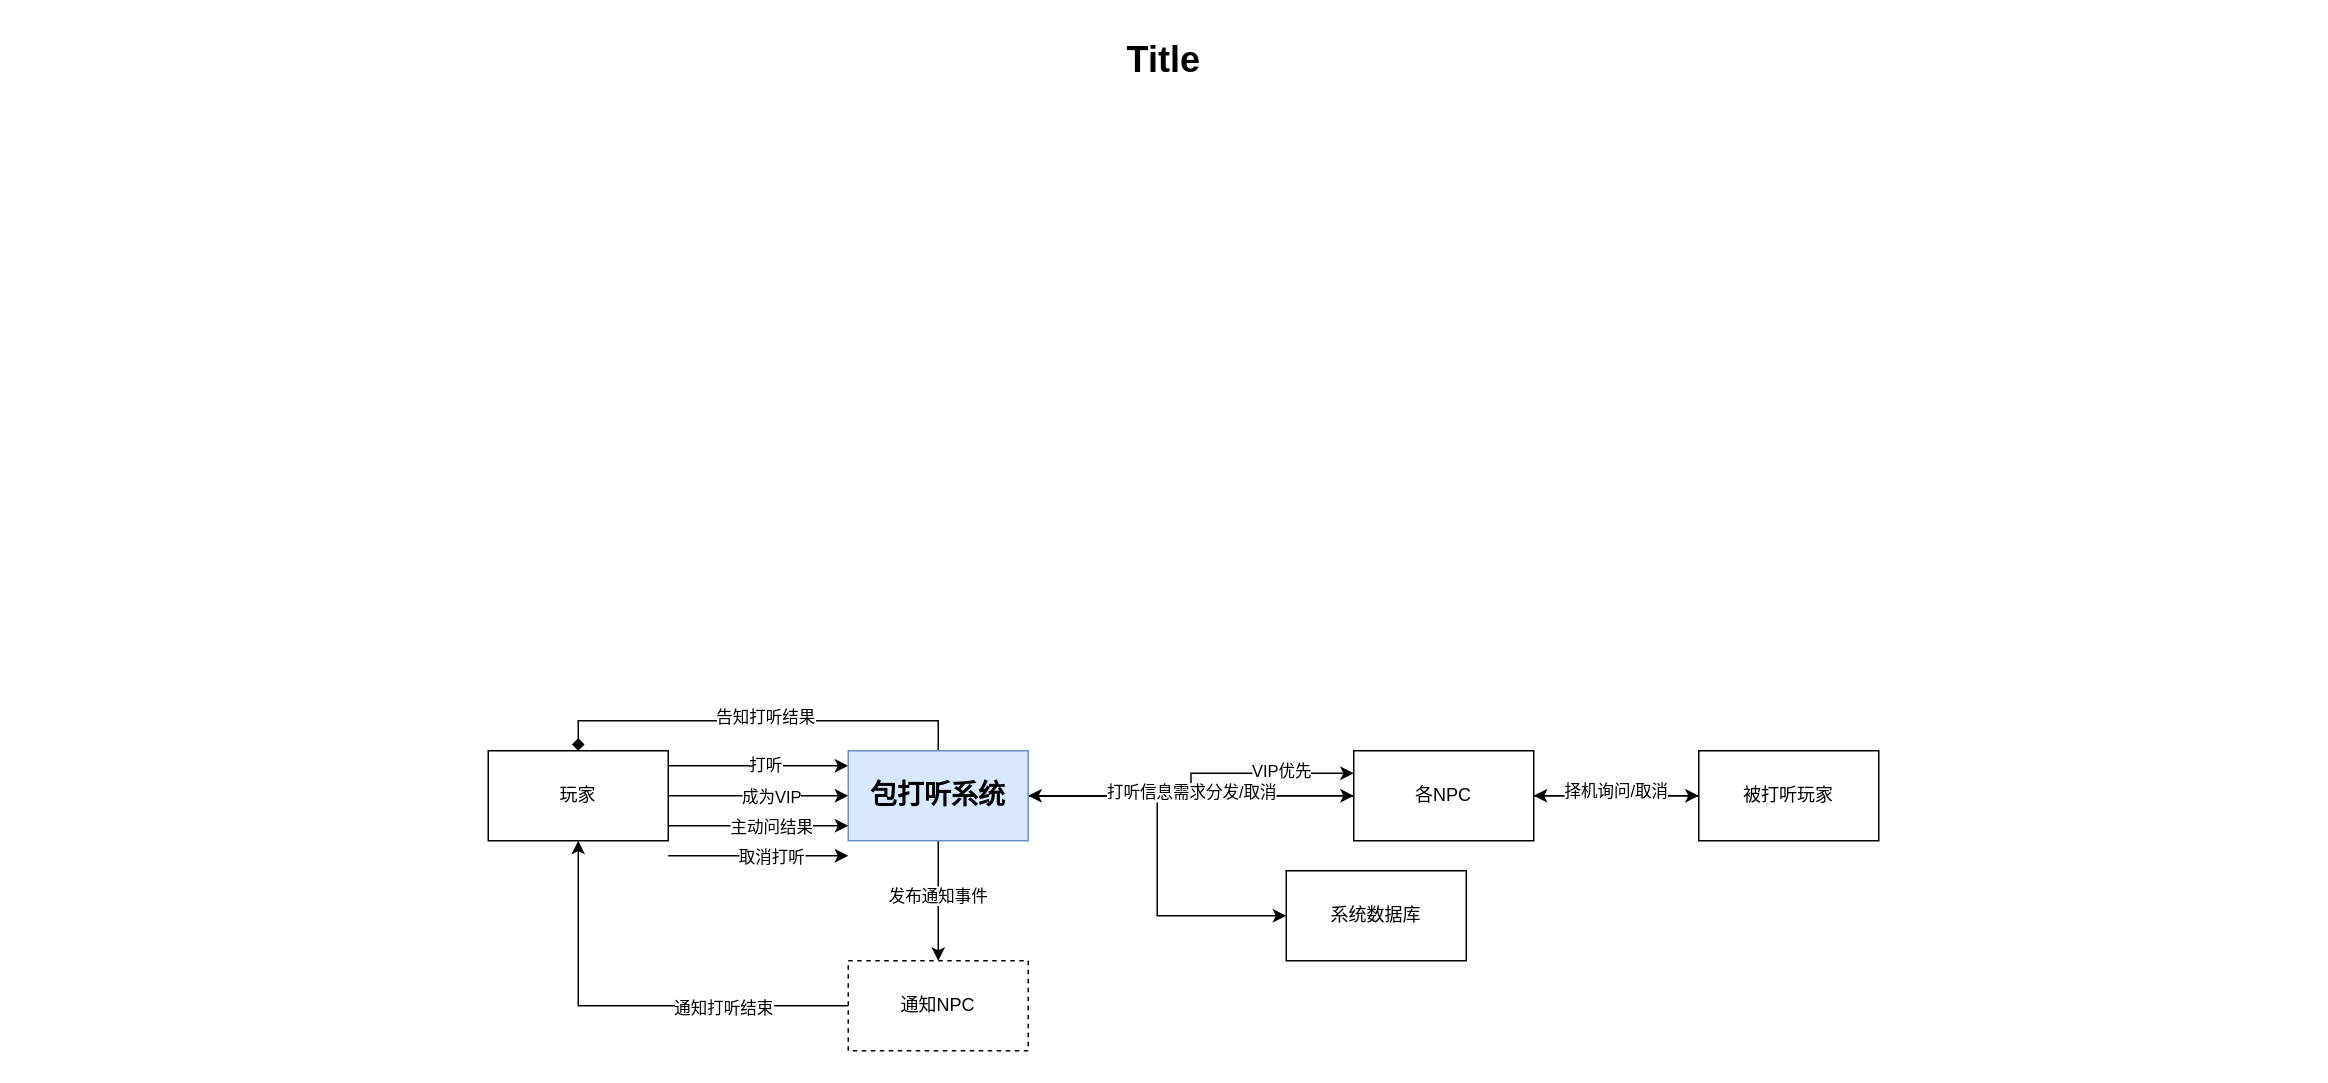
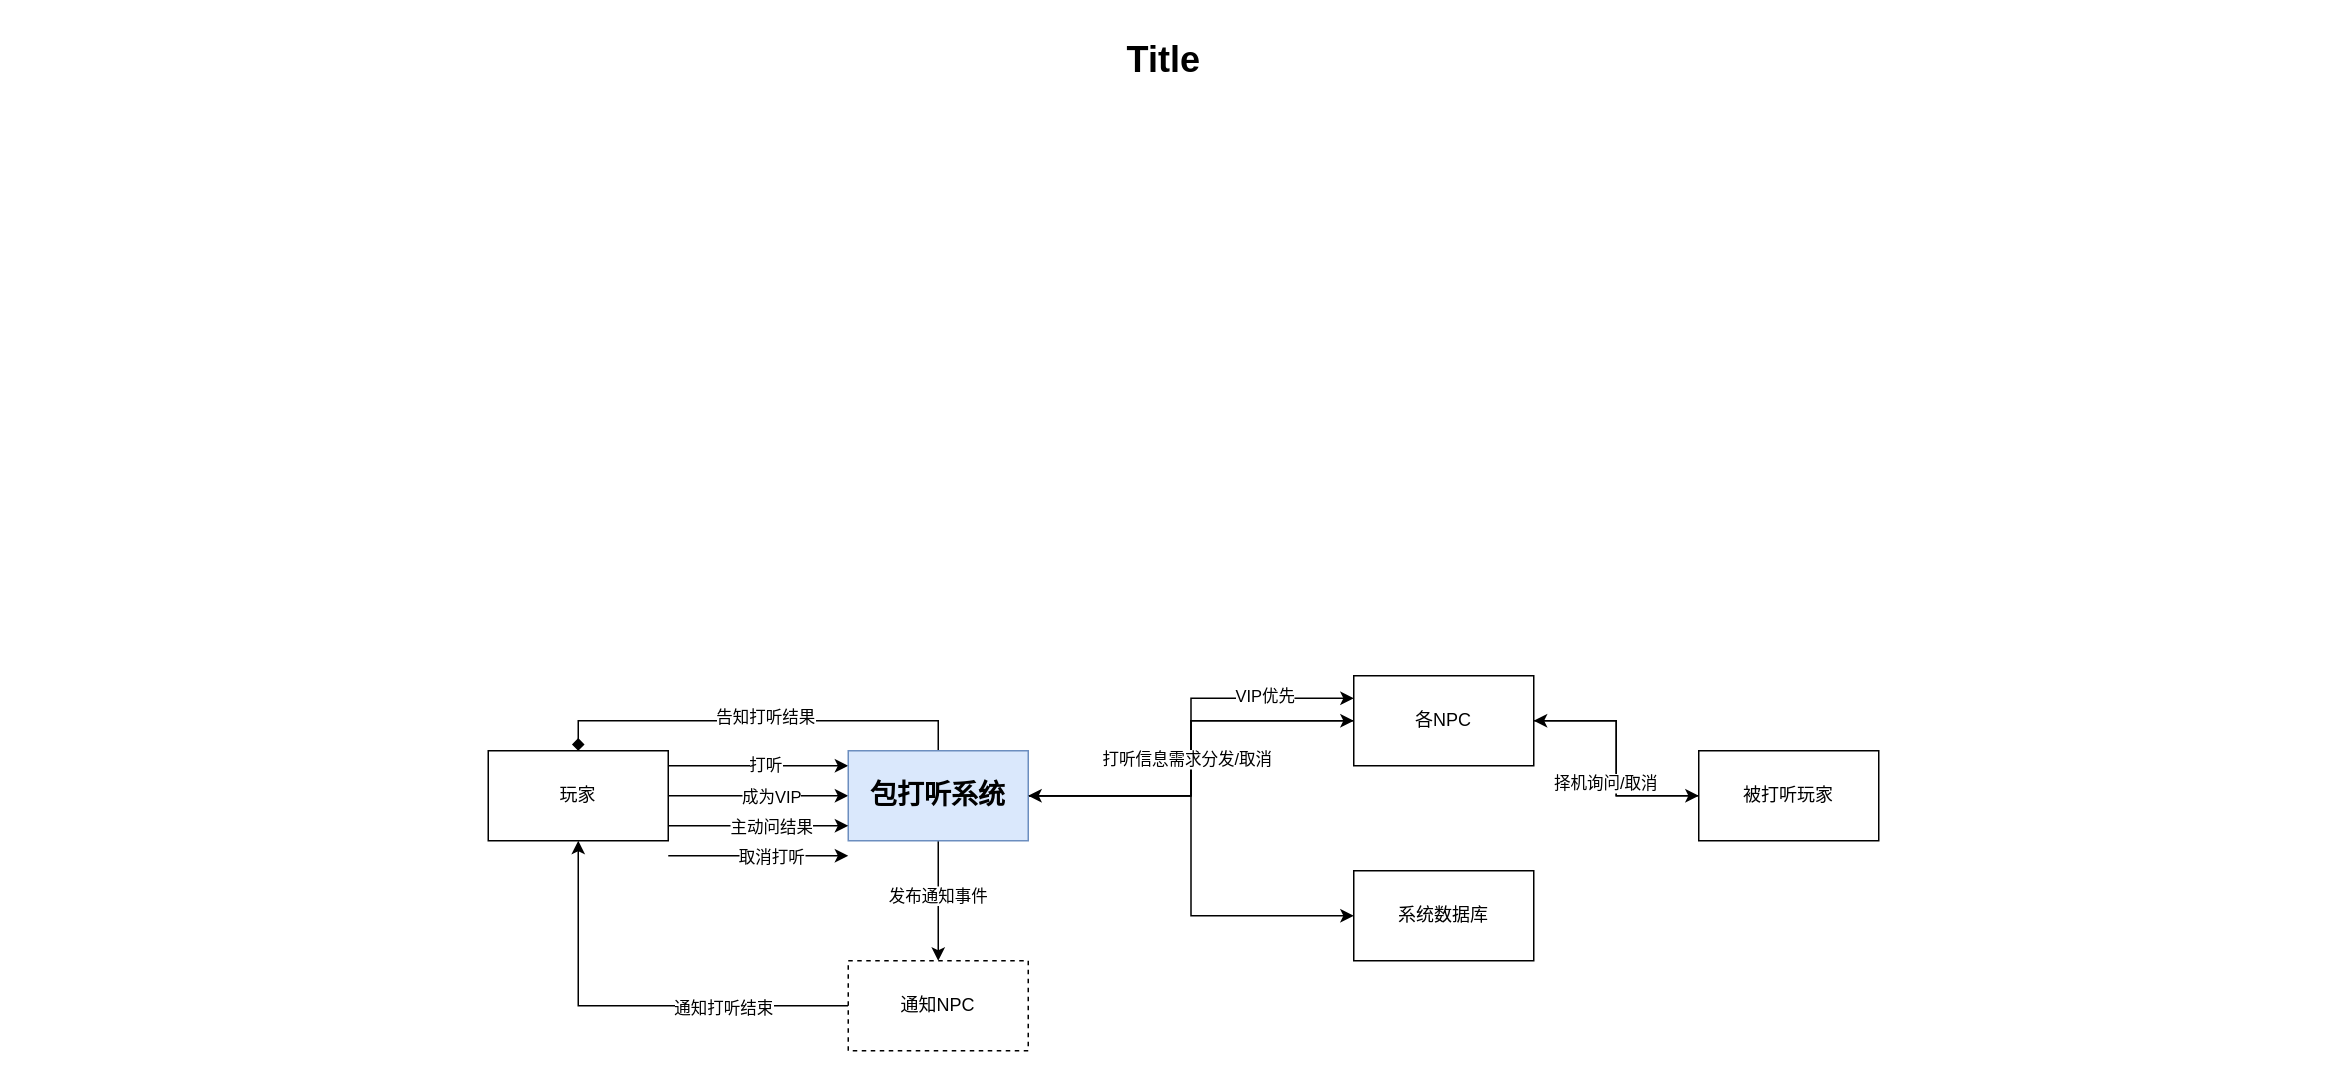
- <mxCell id="20" value="各NPC" style="whiteSpace=wrap;html=1;rounded=0;" vertex="1" parent="1"><mxGeometry x="902" y="500" width="120" height="60" as="geometry" /></mxCell>
+ <mxCell id="20" value="各NPC" style="whiteSpace=wrap;html=1;rounded=0;" vertex="1" parent="1"><mxGeometry x="902" y="450" width="120" height="60" as="geometry" /></mxCell>
- <mxCell id="27" value="系统数据库" style="whiteSpace=wrap;html=1;rounded=0;" vertex="1" parent="1"><mxGeometry x="857" y="580" width="120" height="60" as="geometry" /></mxCell>
+ <mxCell id="27" value="系统数据库" style="whiteSpace=wrap;html=1;rounded=0;" vertex="1" parent="1"><mxGeometry x="902" y="580" width="120" height="60" as="geometry" /></mxCell>
